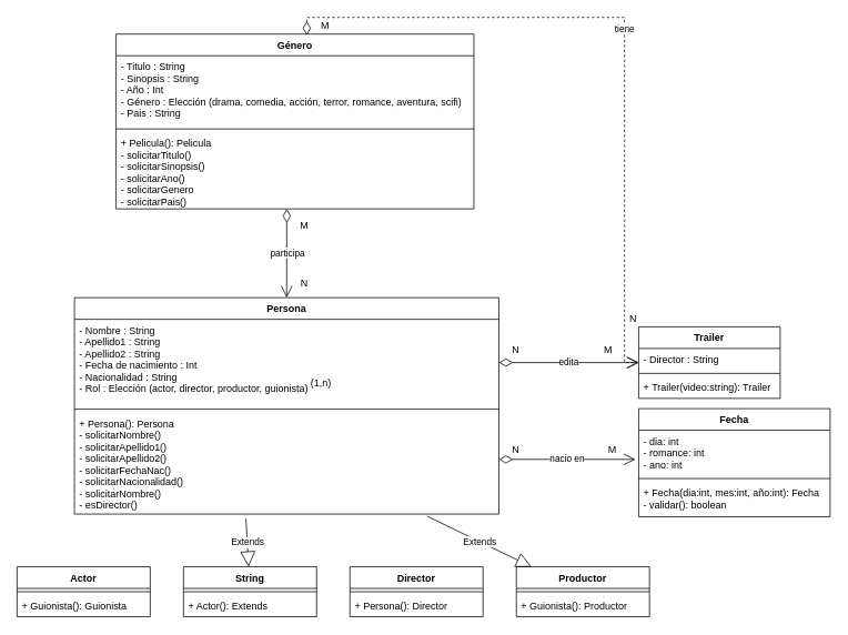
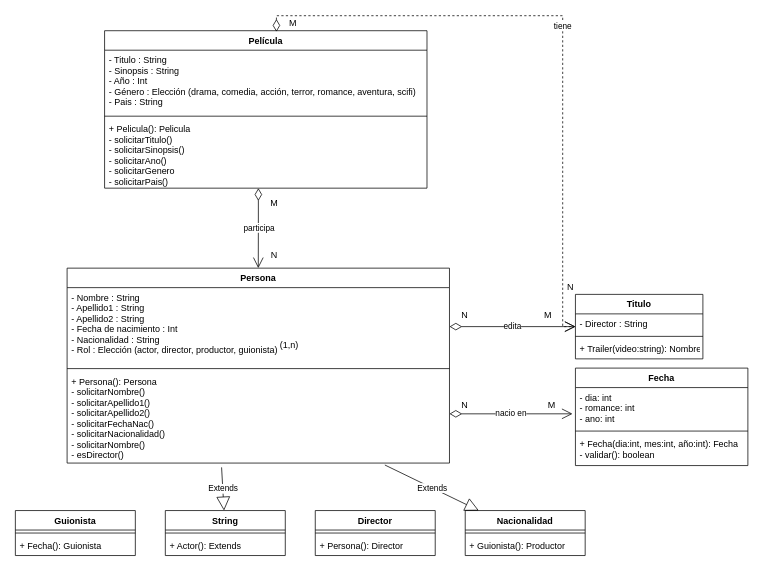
- <mxCell id="2" value="Género" style="swimlane;fontStyle=1;align=center;verticalAlign=top;childLayout=stackLayout;horizontal=1;startSize=26;horizontalStack=0;resizeParent=1;resizeParentMax=0;resizeLast=0;collapsible=1;marginBottom=0;" parent="1" vertex="1"><mxGeometry x="139" y="40" width="430" height="210" as="geometry" /></mxCell>
+ <mxCell id="2" value="Película" style="swimlane;fontStyle=1;align=center;verticalAlign=top;childLayout=stackLayout;horizontal=1;startSize=26;horizontalStack=0;resizeParent=1;resizeParentMax=0;resizeLast=0;collapsible=1;marginBottom=0;" parent="1" vertex="1"><mxGeometry x="139" y="40" width="430" height="210" as="geometry" /></mxCell>
- <mxCell id="12" value="Trailer" style="swimlane;fontStyle=1;align=center;verticalAlign=top;childLayout=stackLayout;horizontal=1;startSize=26;horizontalStack=0;resizeParent=1;resizeParentMax=0;resizeLast=0;collapsible=1;marginBottom=0;" parent="1" vertex="1"><mxGeometry x="767" y="391.68" width="170" height="86" as="geometry" /></mxCell>
+ <mxCell id="12" value="Titulo" style="swimlane;fontStyle=1;align=center;verticalAlign=top;childLayout=stackLayout;horizontal=1;startSize=26;horizontalStack=0;resizeParent=1;resizeParentMax=0;resizeLast=0;collapsible=1;marginBottom=0;" parent="1" vertex="1"><mxGeometry x="767" y="391.68" width="170" height="86" as="geometry" /></mxCell>
- <mxCell id="15" value="+ Trailer(video:string): Trailer" style="text;strokeColor=none;fillColor=none;align=left;verticalAlign=top;spacingLeft=4;spacingRight=4;overflow=hidden;rotatable=0;points=[[0,0.5],[1,0.5]];portConstraint=eastwest;" parent="12" vertex="1"><mxGeometry y="60" width="170" height="26" as="geometry" /></mxCell>
+ <mxCell id="15" value="+ Trailer(video:string): Nombre" style="text;strokeColor=none;fillColor=none;align=left;verticalAlign=top;spacingLeft=4;spacingRight=4;overflow=hidden;rotatable=0;points=[[0,0.5],[1,0.5]];portConstraint=eastwest;" parent="12" vertex="1"><mxGeometry y="60" width="170" height="26" as="geometry" /></mxCell>
- <mxCell id="20" value="Actor" style="swimlane;fontStyle=1;align=center;verticalAlign=top;childLayout=stackLayout;horizontal=1;startSize=26;horizontalStack=0;resizeParent=1;resizeParentMax=0;resizeLast=0;collapsible=1;marginBottom=0;" parent="1" vertex="1"><mxGeometry x="20" y="680" width="160" height="60" as="geometry" /></mxCell>
+ <mxCell id="20" value="Guionista" style="swimlane;fontStyle=1;align=center;verticalAlign=top;childLayout=stackLayout;horizontal=1;startSize=26;horizontalStack=0;resizeParent=1;resizeParentMax=0;resizeLast=0;collapsible=1;marginBottom=0;" parent="1" vertex="1"><mxGeometry x="20" y="680" width="160" height="60" as="geometry" /></mxCell>
- <mxCell id="39" value="Productor" style="swimlane;fontStyle=1;align=center;verticalAlign=top;childLayout=stackLayout;horizontal=1;startSize=26;horizontalStack=0;resizeParent=1;resizeParentMax=0;resizeLast=0;collapsible=1;marginBottom=0;" vertex="1" parent="1"><mxGeometry x="620" y="680" width="160" height="60" as="geometry" /></mxCell>
+ <mxCell id="39" value="Nacionalidad" style="swimlane;fontStyle=1;align=center;verticalAlign=top;childLayout=stackLayout;horizontal=1;startSize=26;horizontalStack=0;resizeParent=1;resizeParentMax=0;resizeLast=0;collapsible=1;marginBottom=0;" vertex="1" parent="1"><mxGeometry x="620" y="680" width="160" height="60" as="geometry" /></mxCell>
- <mxCell id="22" value="+ Guionista(): Guionista" style="text;strokeColor=none;fillColor=none;align=left;verticalAlign=top;spacingLeft=4;spacingRight=4;overflow=hidden;rotatable=0;points=[[0,0.5],[1,0.5]];portConstraint=eastwest;" parent="20" vertex="1"><mxGeometry y="34" width="160" height="26" as="geometry" /></mxCell>
+ <mxCell id="22" value="+ Fecha(): Guionista" style="text;strokeColor=none;fillColor=none;align=left;verticalAlign=top;spacingLeft=4;spacingRight=4;overflow=hidden;rotatable=0;points=[[0,0.5],[1,0.5]];portConstraint=eastwest;" parent="20" vertex="1"><mxGeometry y="34" width="160" height="26" as="geometry" /></mxCell>
